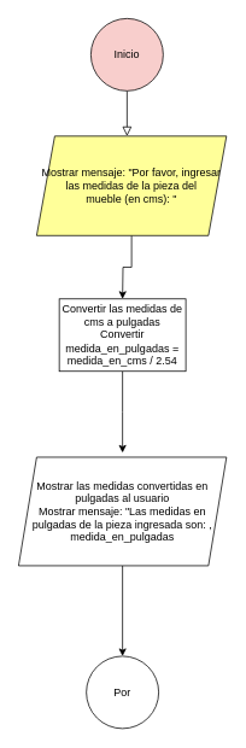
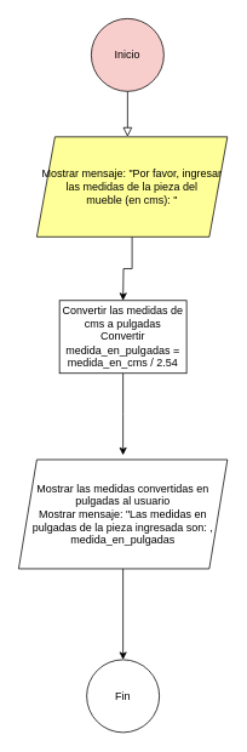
- <mxCell id="10" value="Por" style="ellipse;whiteSpace=wrap;html=1;" vertex="1" parent="1"><mxGeometry x="95" y="725" width="80" height="80" as="geometry" /></mxCell>
+ <mxCell id="10" value="Fin" style="ellipse;whiteSpace=wrap;html=1;" vertex="1" parent="1"><mxGeometry x="95" y="725" width="80" height="80" as="geometry" /></mxCell>
